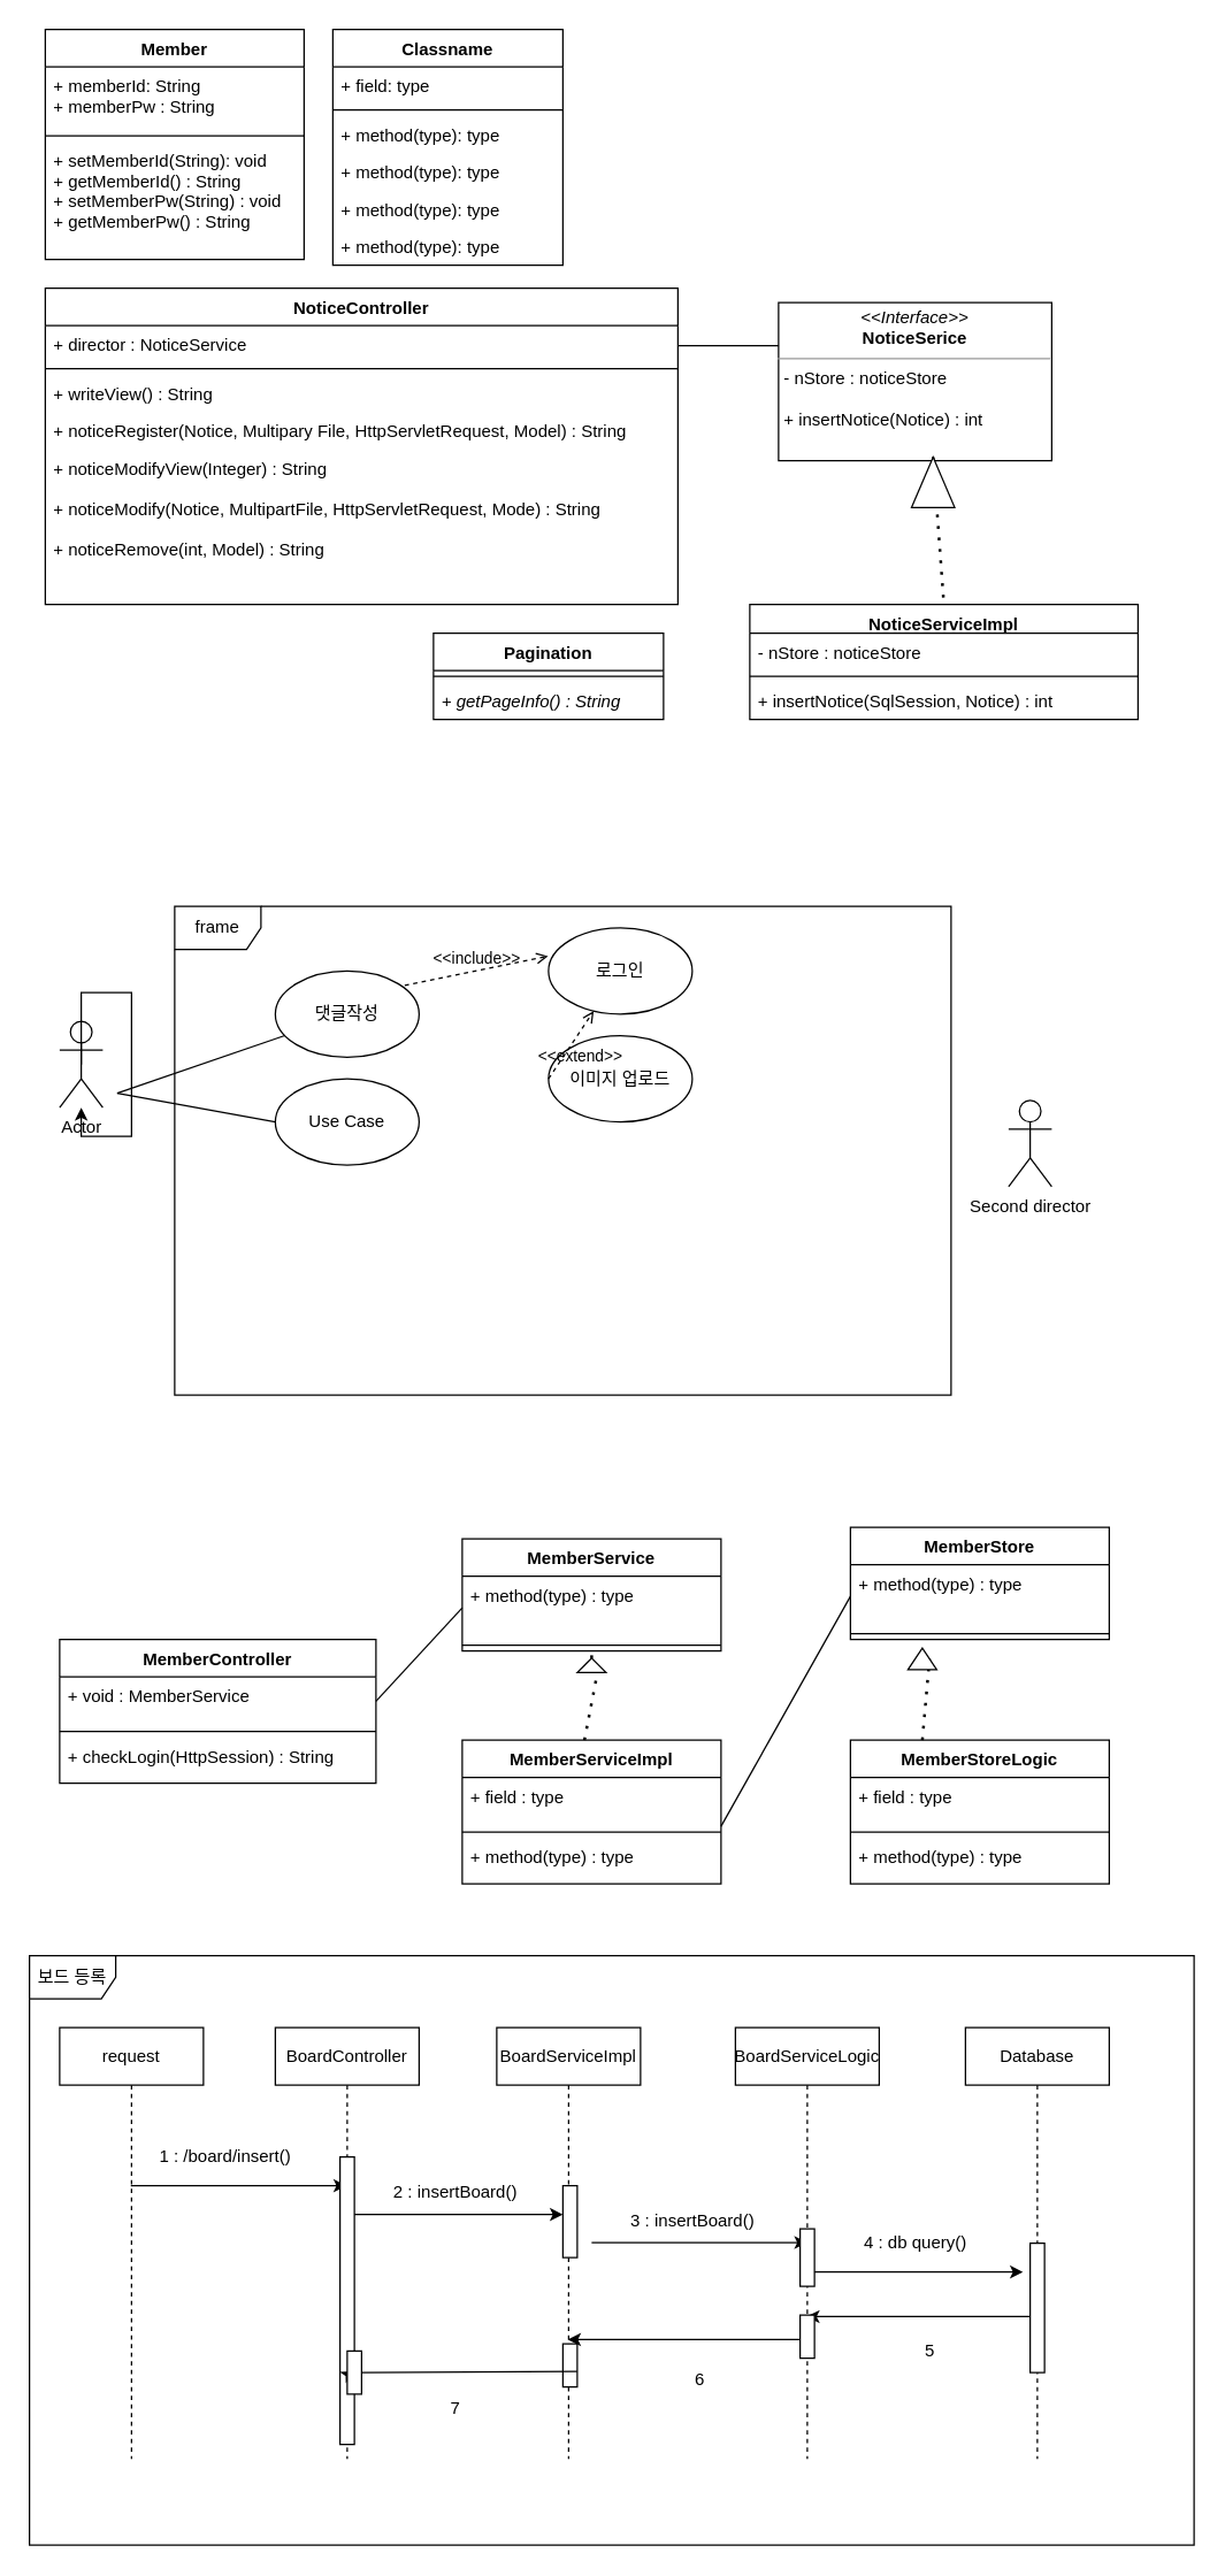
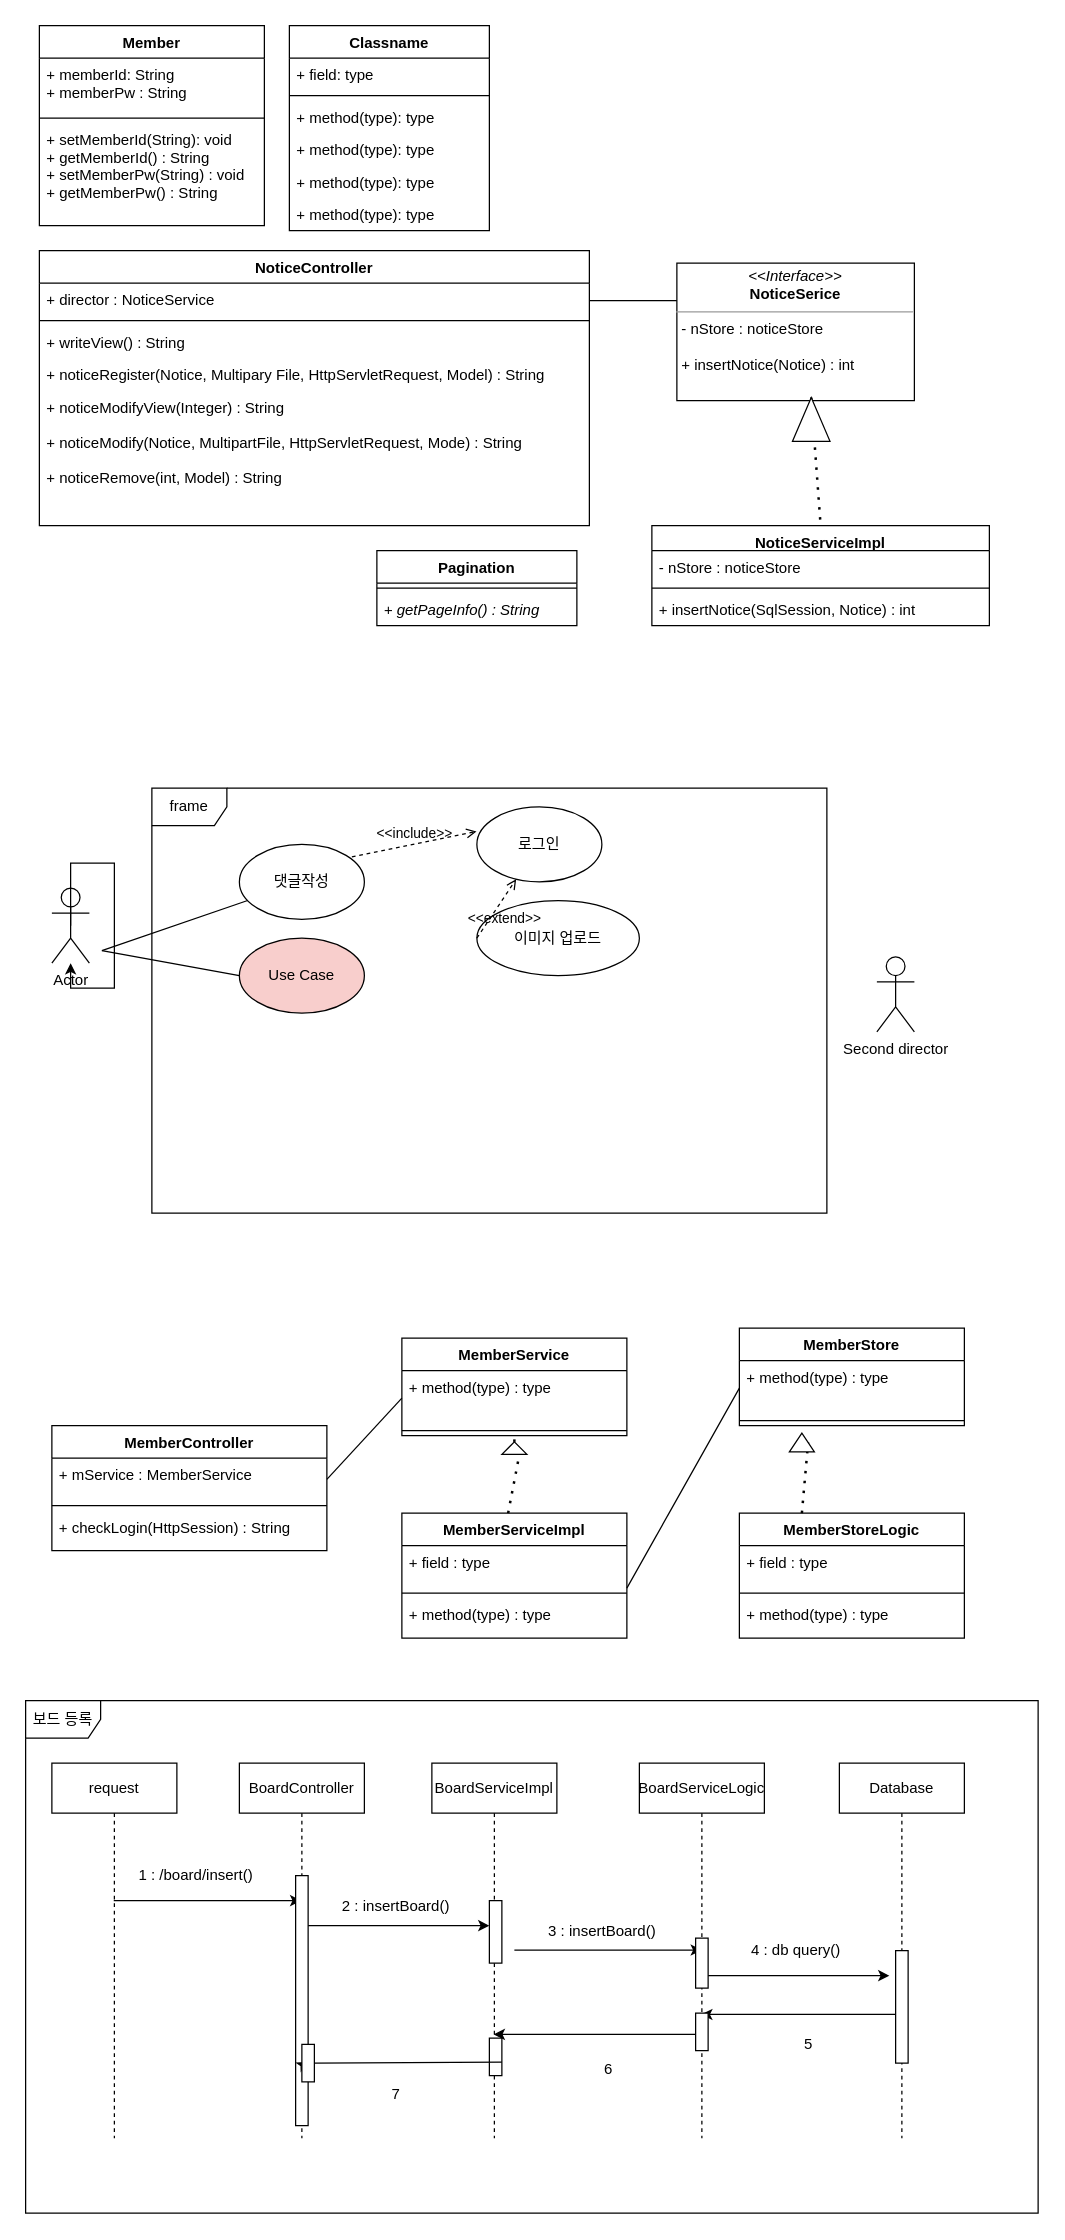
- <mxCell id="38" value="이미지 업로드" style="ellipse;whiteSpace=wrap;html=1;" parent="1" vertex="1"><mxGeometry x="381" y="720" width="100" height="60" as="geometry" /></mxCell>
+ <mxCell id="38" value="이미지 업로드" style="ellipse;whiteSpace=wrap;html=1;" parent="1" vertex="1"><mxGeometry x="381" y="720" width="130" height="60" as="geometry" /></mxCell>
- <mxCell id="35" value="Use Case" style="ellipse;whiteSpace=wrap;html=1;" parent="1" vertex="1"><mxGeometry x="191" y="750" width="100" height="60" as="geometry" /></mxCell>
+ <mxCell id="35" value="Use Case" style="ellipse;whiteSpace=wrap;html=1;fillColor=#f8cecc;" parent="1" vertex="1"><mxGeometry x="191" y="750" width="100" height="60" as="geometry" /></mxCell>
- <mxCell id="43" value="+ void : MemberService" style="text;strokeColor=none;fillColor=none;align=left;verticalAlign=top;spacingLeft=4;spacingRight=4;overflow=hidden;rotatable=0;points=[[0,0.5],[1,0.5]];portConstraint=eastwest;" parent="42" vertex="1"><mxGeometry y="26" width="220" height="34" as="geometry" /></mxCell>
+ <mxCell id="43" value="+ mService : MemberService" style="text;strokeColor=none;fillColor=none;align=left;verticalAlign=top;spacingLeft=4;spacingRight=4;overflow=hidden;rotatable=0;points=[[0,0.5],[1,0.5]];portConstraint=eastwest;" parent="42" vertex="1"><mxGeometry y="26" width="220" height="34" as="geometry" /></mxCell>
